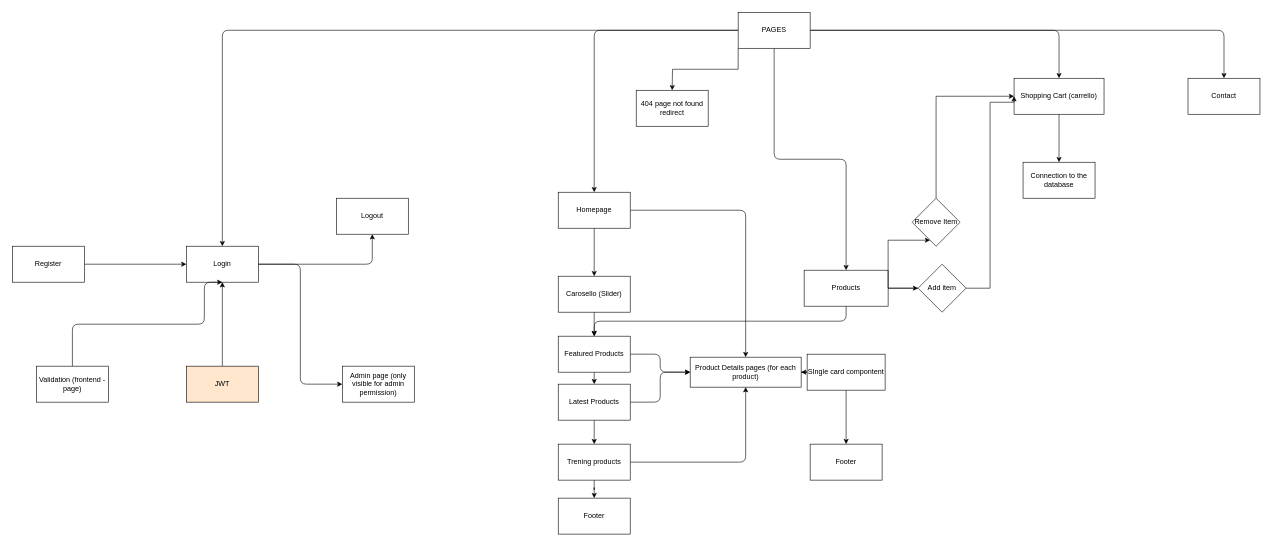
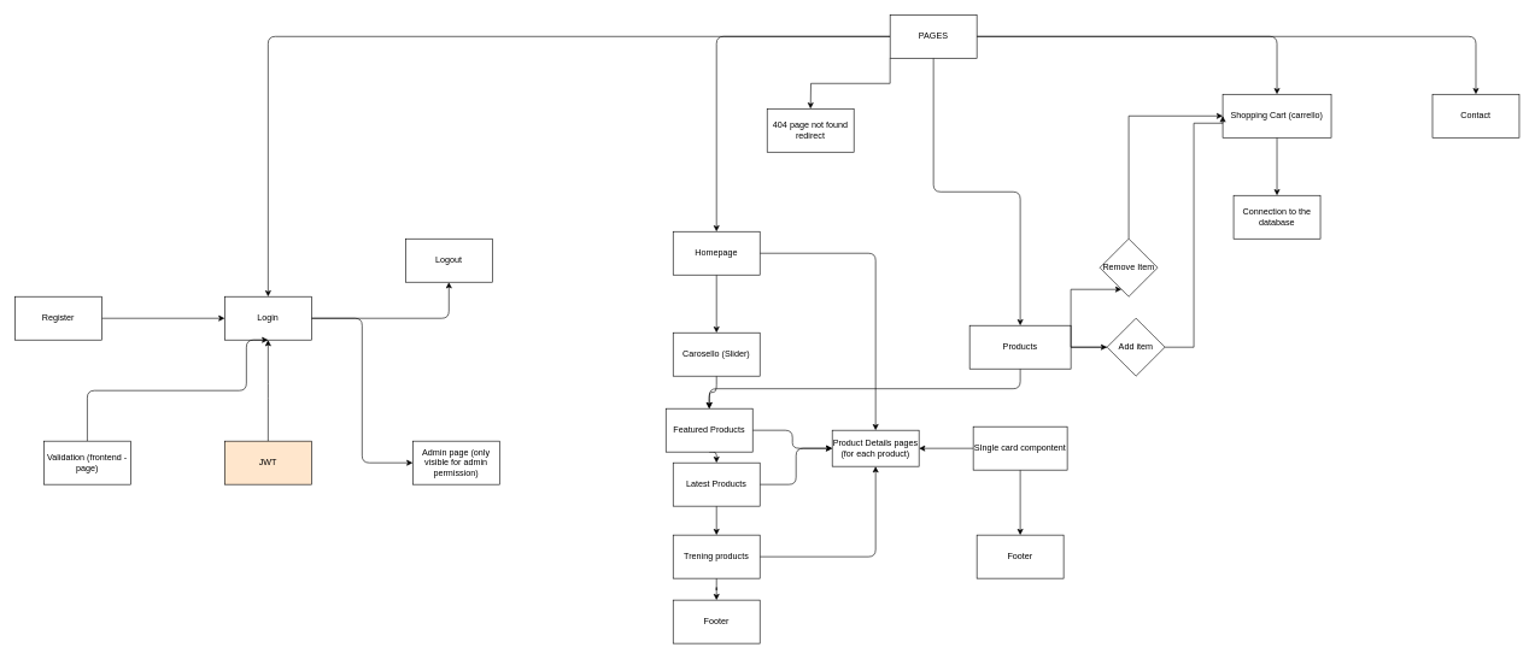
- <mxCell id="33" value="Featured Products" style="rounded=0;whiteSpace=wrap;html=1;sketch=0;" parent="1" vertex="1"><mxGeometry x="930" y="560" width="120" height="60" as="geometry" /></mxCell>
+ <mxCell id="33" value="Featured Products" style="rounded=0;whiteSpace=wrap;html=1;sketch=0;" parent="1" vertex="1"><mxGeometry x="920" y="565" width="120" height="60" as="geometry" /></mxCell>
- <mxCell id="45" value="Product Details pages (for each product)" style="rounded=0;whiteSpace=wrap;html=1;sketch=0;" parent="1" vertex="1"><mxGeometry x="1150" y="595" width="185" height="50" as="geometry" /></mxCell>
+ <mxCell id="45" value="Product Details pages (for each product)" style="rounded=0;whiteSpace=wrap;html=1;sketch=0;" parent="1" vertex="1"><mxGeometry x="1150" y="595" width="120" height="50" as="geometry" /></mxCell>
